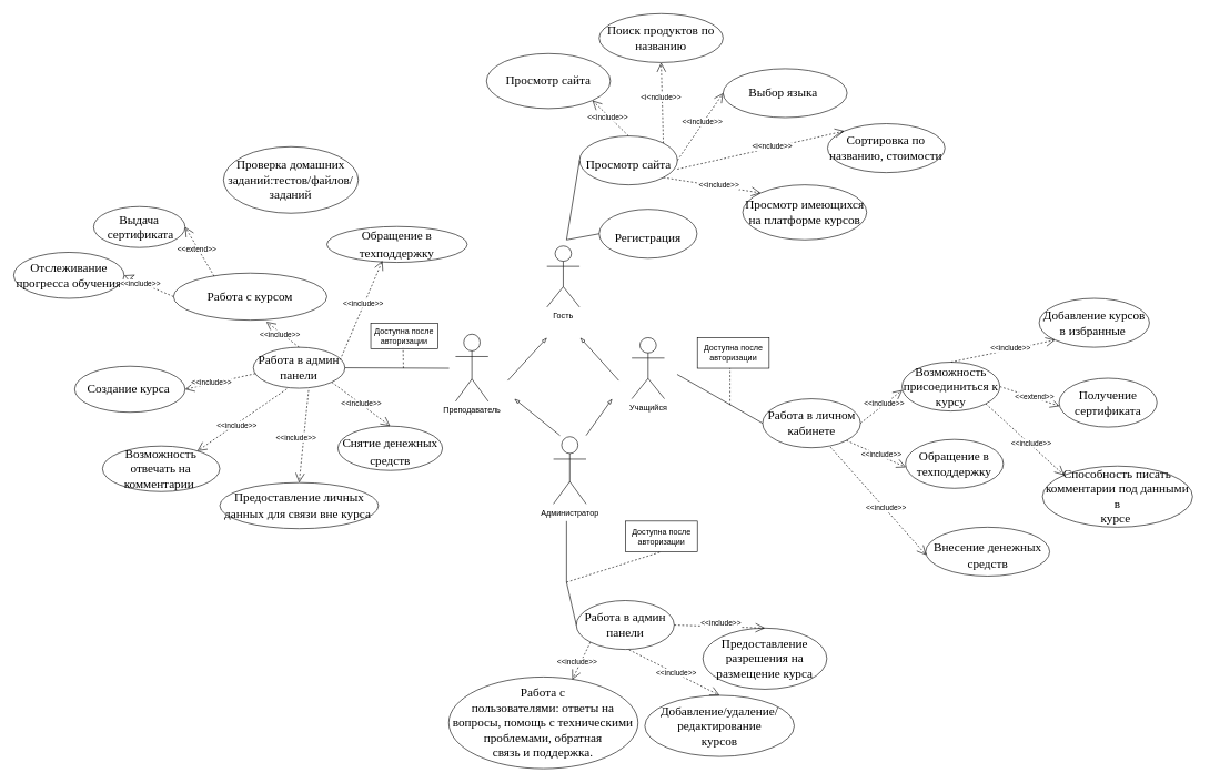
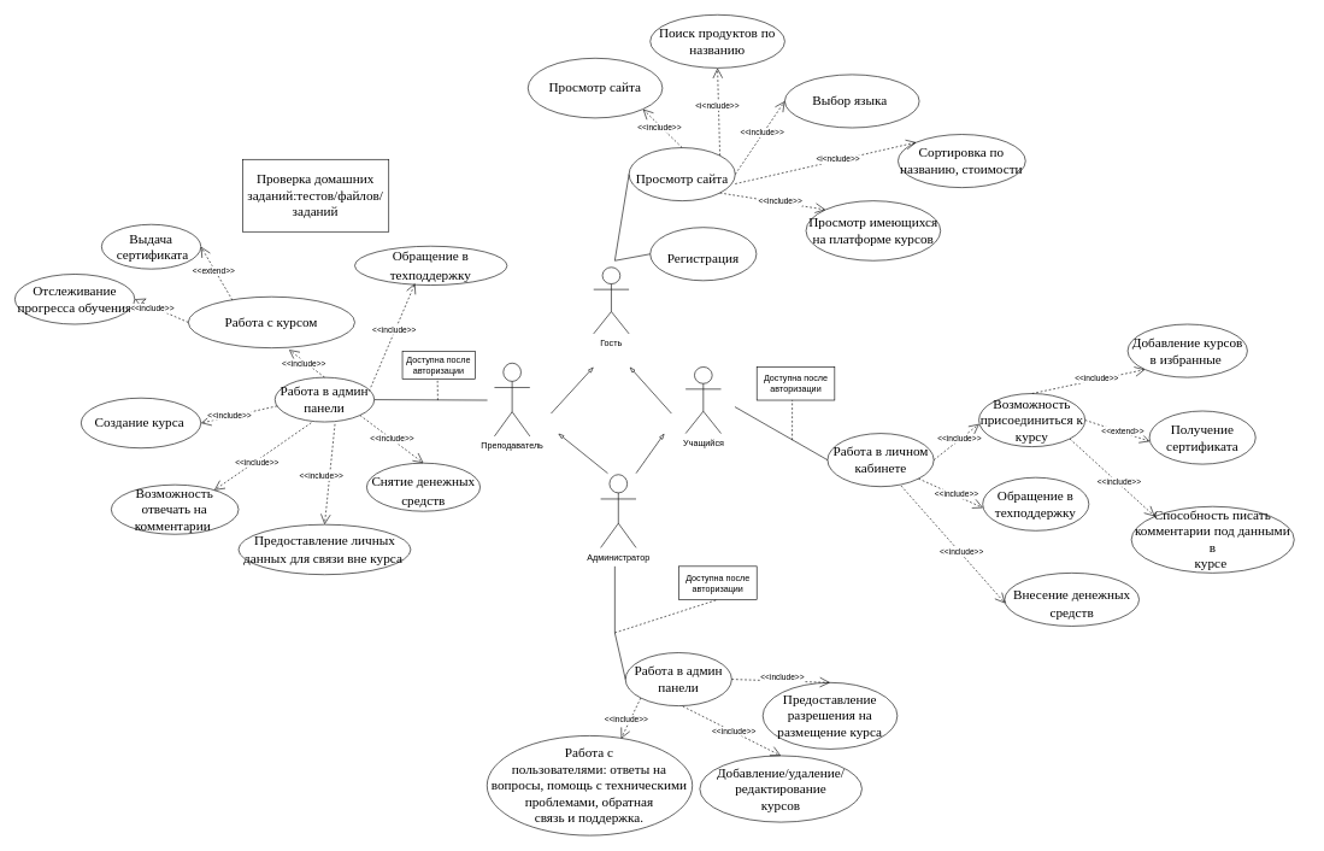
- <mxCell id="40" value="&lt;span style=&quot;font-size:14.0pt;line-height:&lt;br/&gt;107%;font-family:&amp;quot;Times New Roman&amp;quot;,serif;mso-fareast-font-family:Calibri;&lt;br/&gt;mso-fareast-theme-font:minor-latin;mso-ansi-language:RU;mso-fareast-language:&lt;br/&gt;EN-US;mso-bidi-language:AR-SA&quot; lang=&quot;RU&quot;&gt;Проверка домашних заданий:тестов/файлов/заданий&lt;/span&gt;" style="ellipse;whiteSpace=wrap;html=1;" parent="1" vertex="1"><mxGeometry x="335" y="220" width="202.49" height="100" as="geometry" /></mxCell>
+ <mxCell id="40" value="&lt;span style=&quot;font-size:14.0pt;line-height:&lt;br/&gt;107%;font-family:&amp;quot;Times New Roman&amp;quot;,serif;mso-fareast-font-family:Calibri;&lt;br/&gt;mso-fareast-theme-font:minor-latin;mso-ansi-language:RU;mso-fareast-language:&lt;br/&gt;EN-US;mso-bidi-language:AR-SA&quot; lang=&quot;RU&quot;&gt;Проверка домашних заданий:тестов/файлов/заданий&lt;/span&gt;" style="whiteSpace=wrap;html=1;rounded=0;" parent="1" vertex="1"><mxGeometry x="335" y="220" width="202.49" height="100" as="geometry" /></mxCell>
